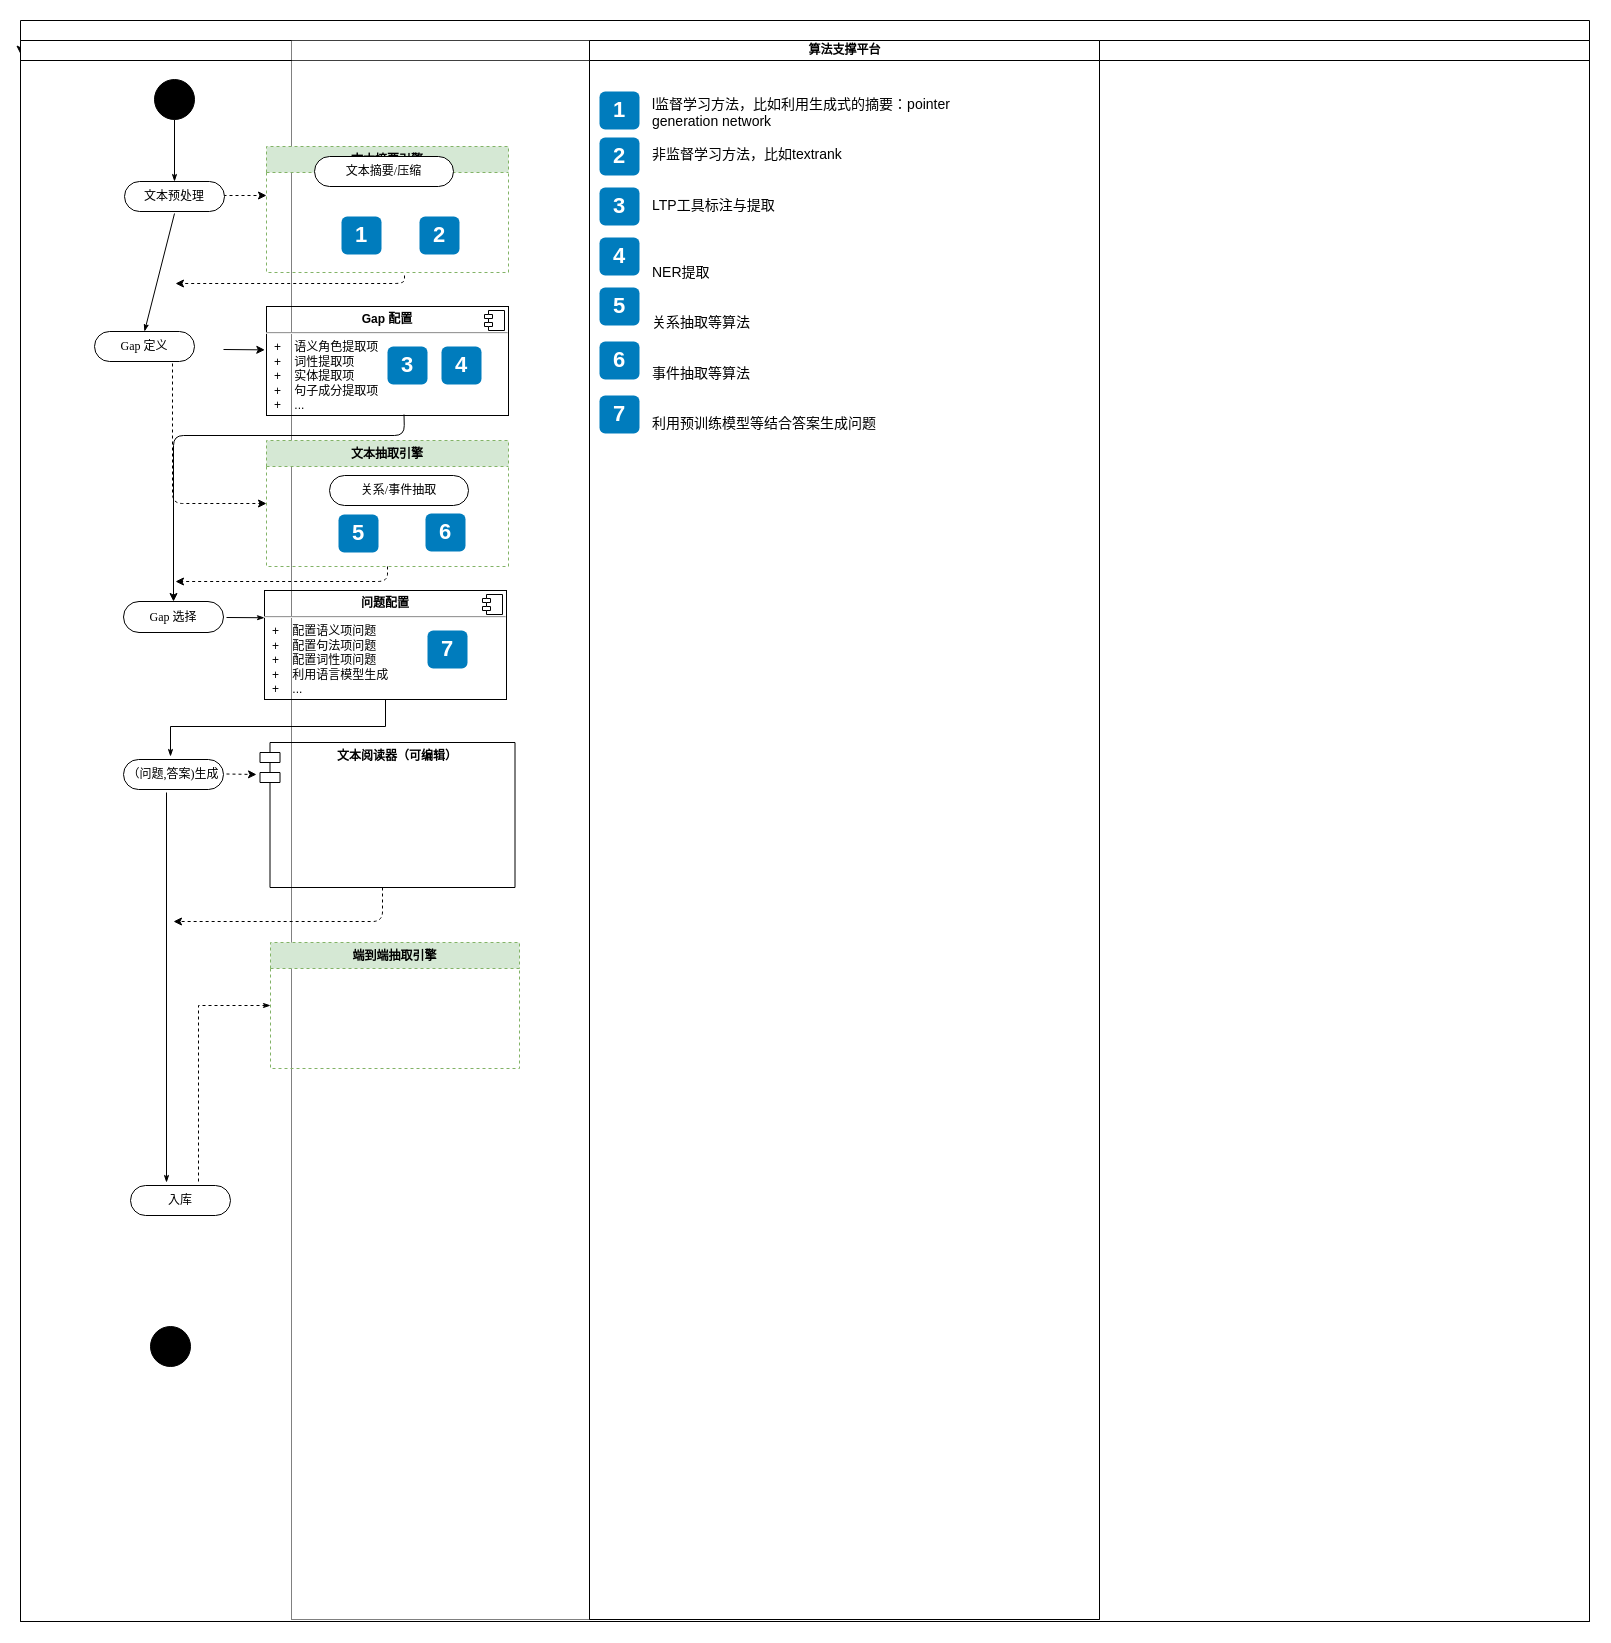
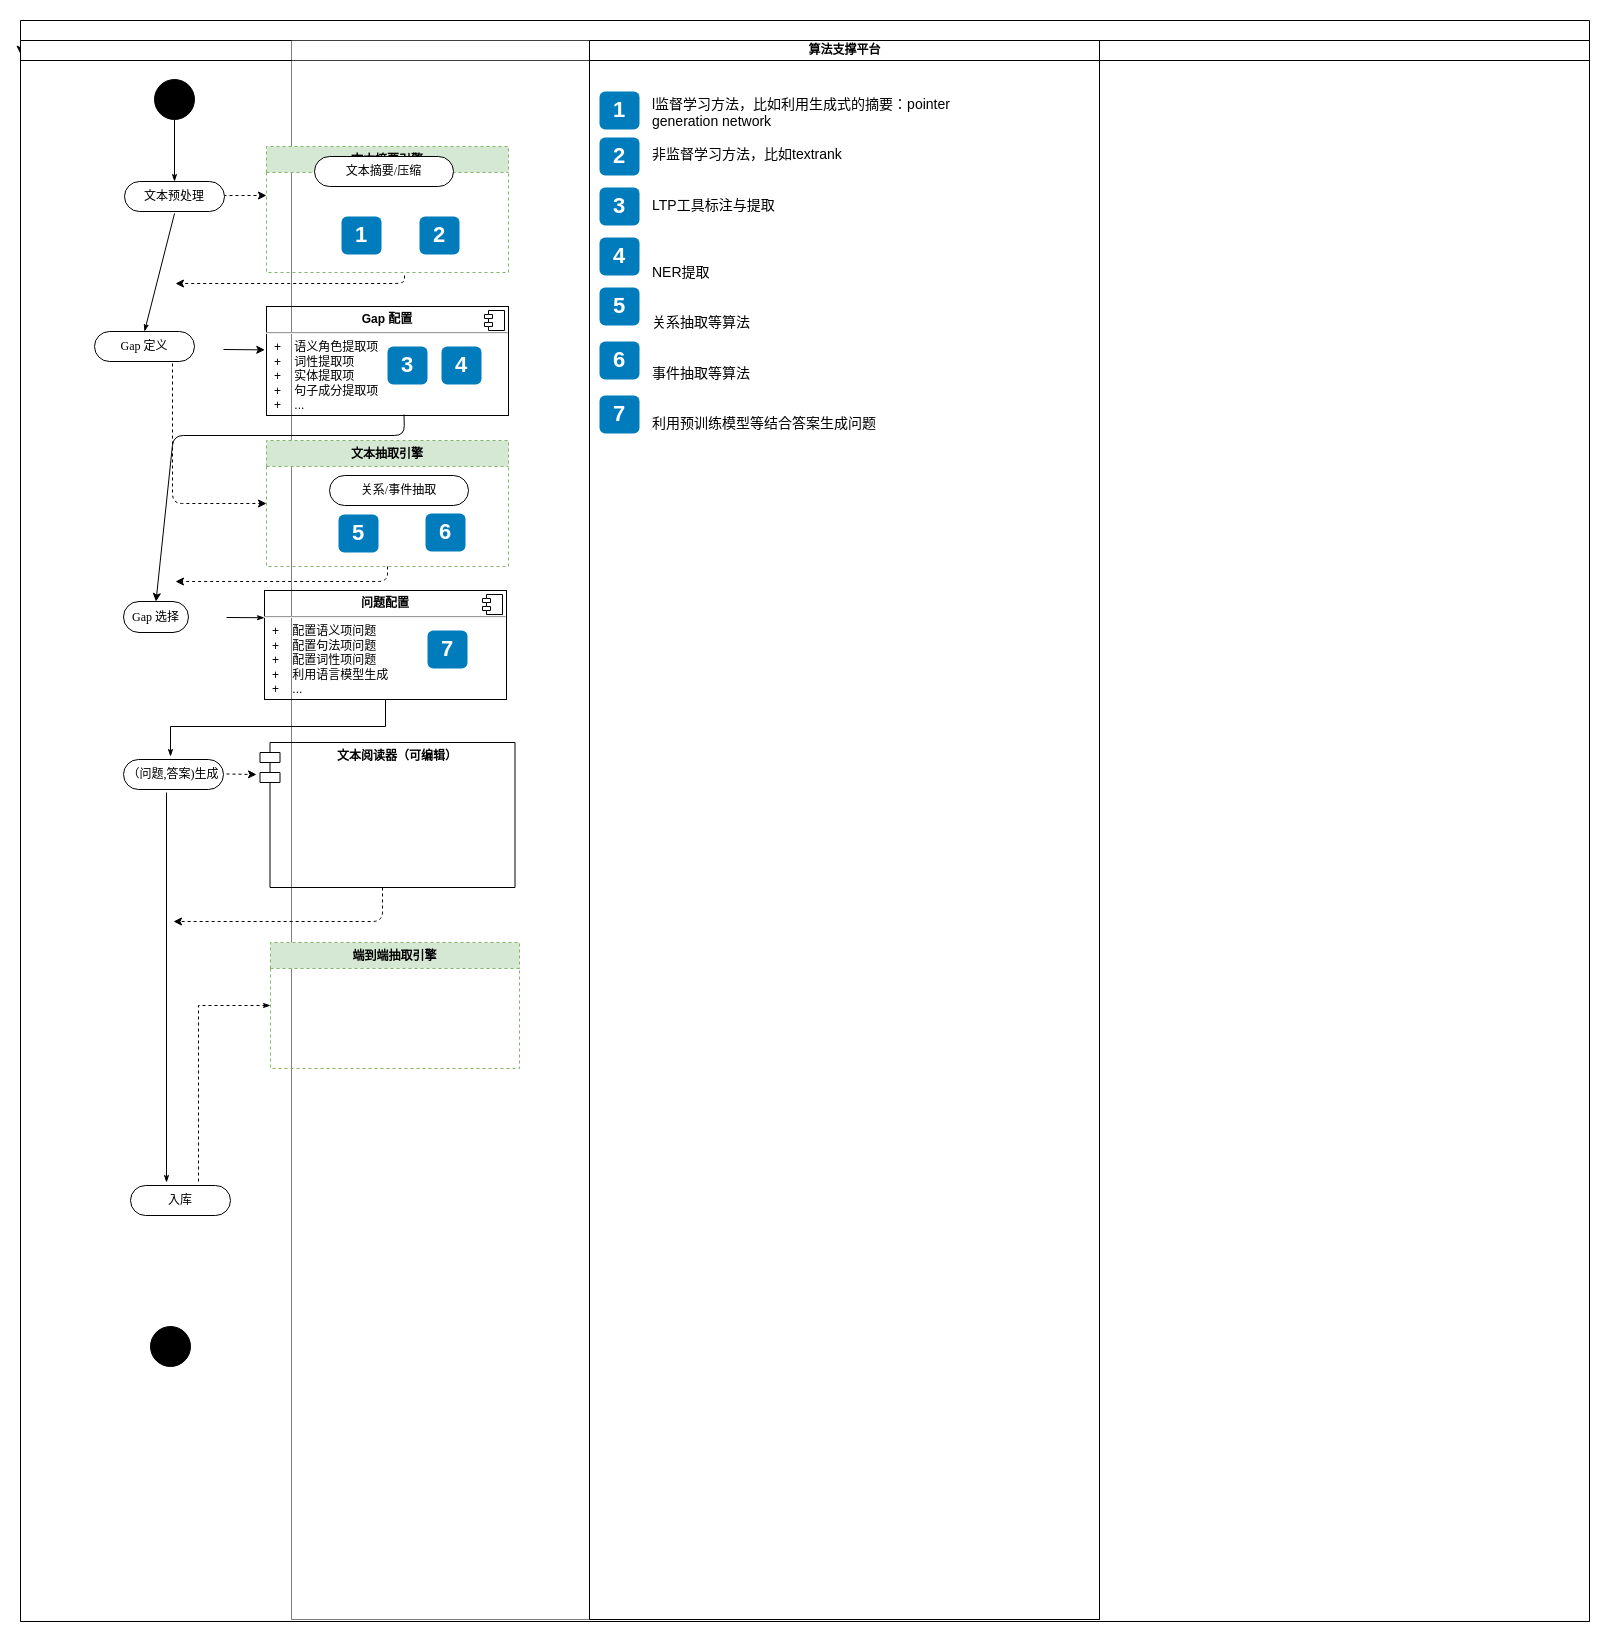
- <mxCell id="18" value="Gap 选择" style="rounded=1;whiteSpace=wrap;html=1;shadow=0;comic=0;labelBackgroundColor=none;strokeWidth=1;fontFamily=Verdana;fontSize=12;align=center;arcSize=50;" vertex="1" parent="7"><mxGeometry x="103" y="561" width="100" height="31" as="geometry" /></mxCell>
+ <mxCell id="18" value="Gap 选择" style="rounded=1;whiteSpace=wrap;html=1;shadow=0;comic=0;labelBackgroundColor=none;strokeWidth=1;fontFamily=Verdana;fontSize=12;align=center;arcSize=50;" vertex="1" parent="7"><mxGeometry x="103" y="561" width="65" height="31" as="geometry" /></mxCell>
